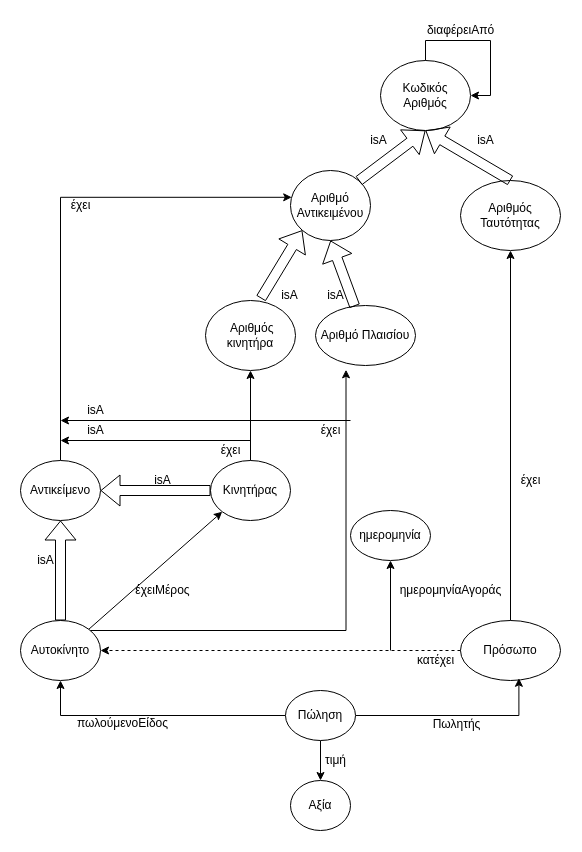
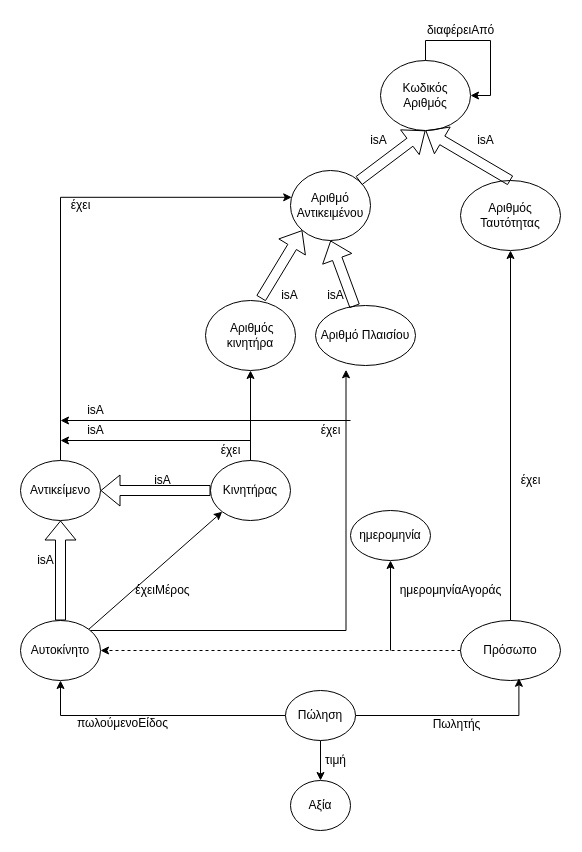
- <mxCell id="19" style="text;html=1;align=center;verticalAlign=middle;resizable=0;points=[];autosize=1;" value="κατέχει" parent="1" vertex="1"><mxGeometry width="50" as="geometry" y="650" x="410" height="20" /></mxCell>
